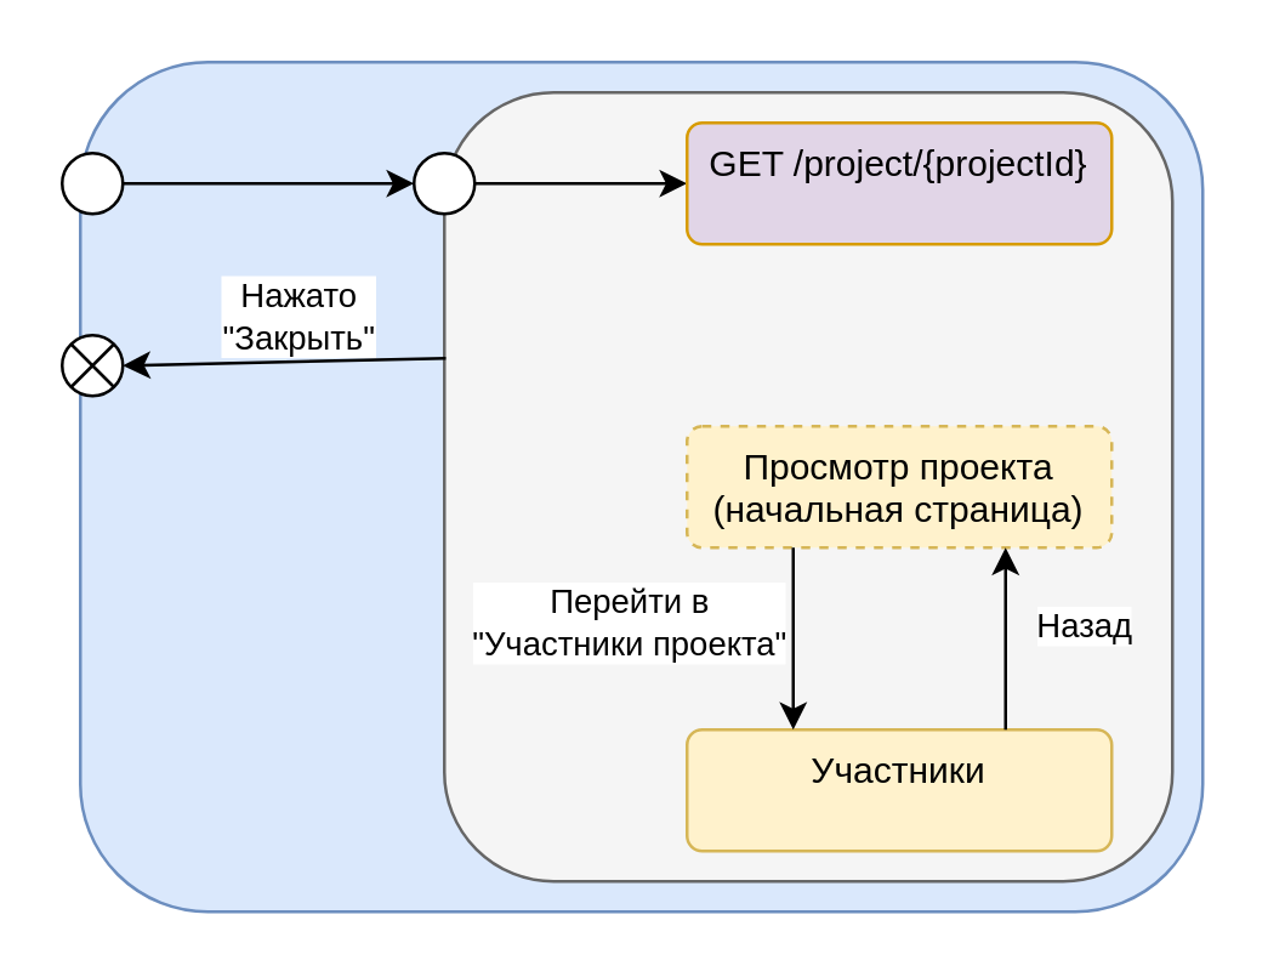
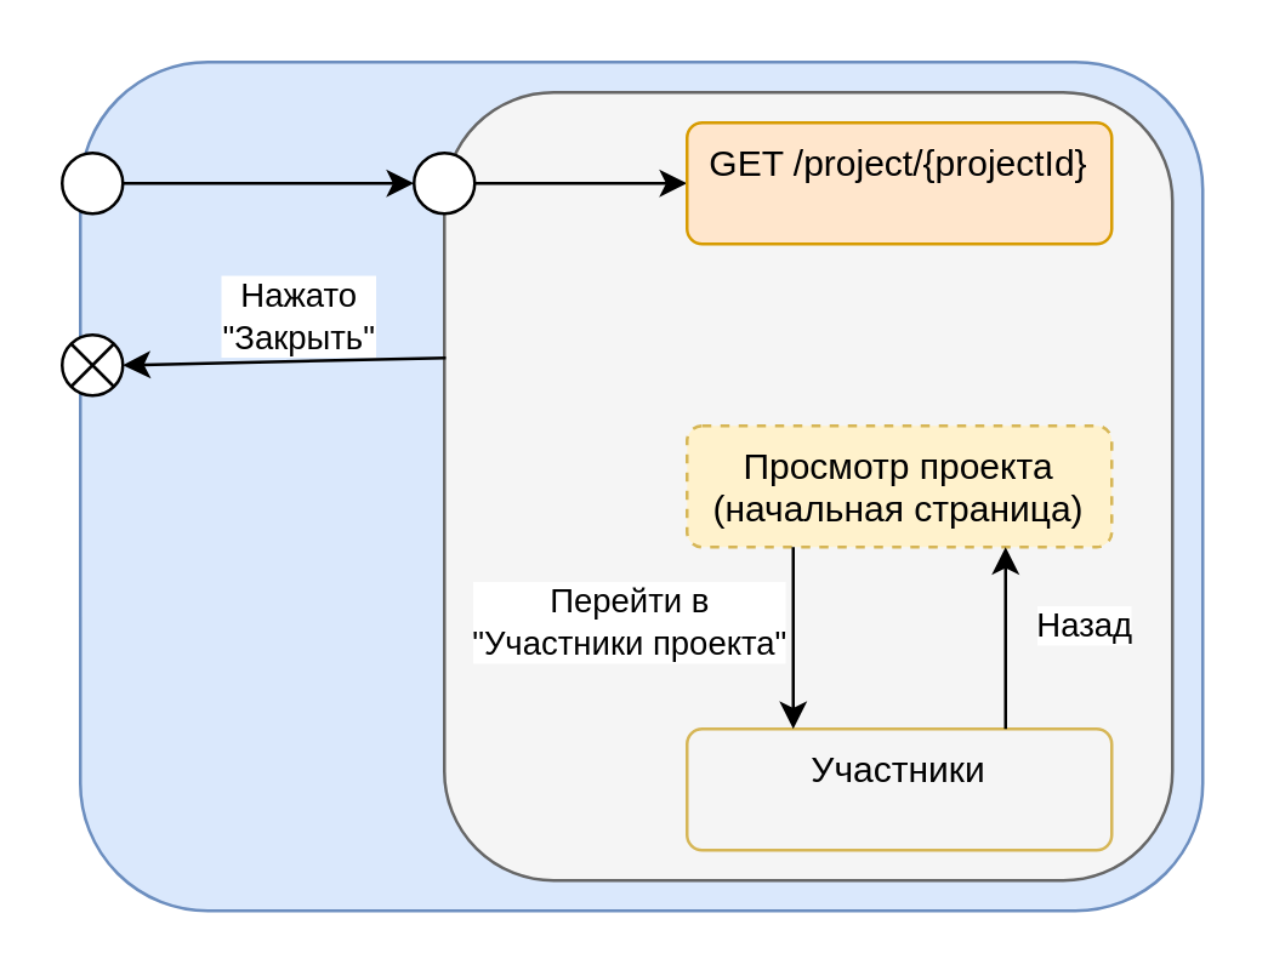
- <mxCell id="15" value="GET /project/{projectId}" style="html=1;align=center;verticalAlign=top;rounded=1;absoluteArcSize=1;arcSize=10;dashed=0;whiteSpace=wrap;fillColor=#e1d5e7;strokeColor=#d79b00;" vertex="1" parent="1"><mxGeometry x="226" y="40" width="140" height="40" as="geometry" /></mxCell>
+ <mxCell id="15" value="GET /project/{projectId}" style="html=1;align=center;verticalAlign=top;rounded=1;absoluteArcSize=1;arcSize=10;dashed=0;whiteSpace=wrap;fillColor=#ffe6cc;strokeColor=#d79b00;" vertex="1" parent="1"><mxGeometry x="226" y="40" width="140" height="40" as="geometry" /></mxCell>
- <mxCell id="12" value="Участники" style="html=1;align=center;verticalAlign=top;rounded=1;absoluteArcSize=1;arcSize=10;dashed=0;whiteSpace=wrap;fillColor=#fff2cc;strokeColor=#d6b656;" parent="1" vertex="1"><mxGeometry x="226" y="240" width="140" height="40" as="geometry" /></mxCell>
+ <mxCell id="12" value="Участники" style="html=1;align=center;verticalAlign=top;rounded=1;absoluteArcSize=1;arcSize=10;dashed=0;whiteSpace=wrap;fillColor=#f5f5f5;strokeColor=#d6b656;" parent="1" vertex="1"><mxGeometry x="226" y="240" width="140" height="40" as="geometry" /></mxCell>
